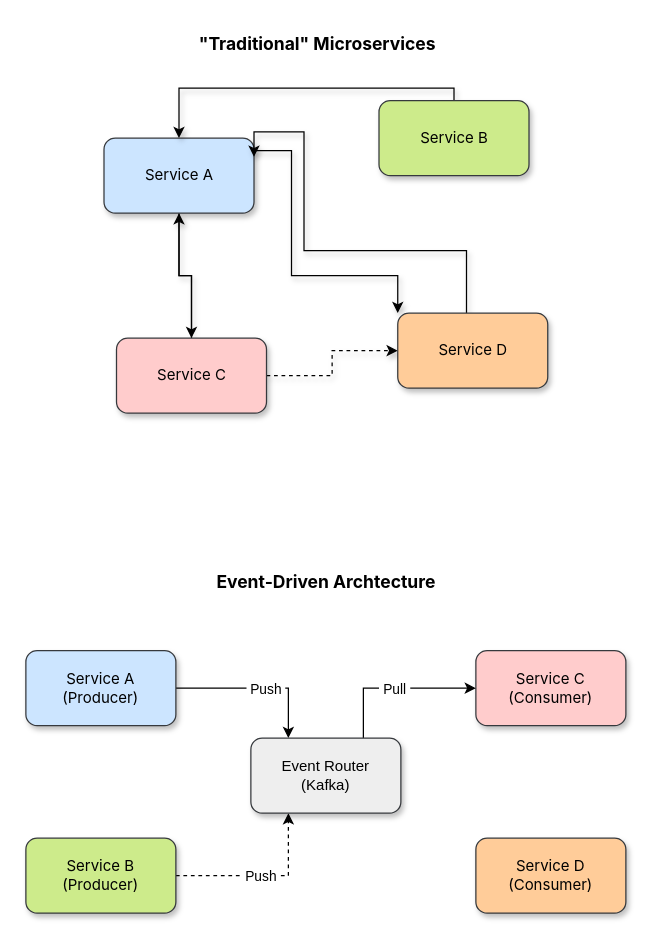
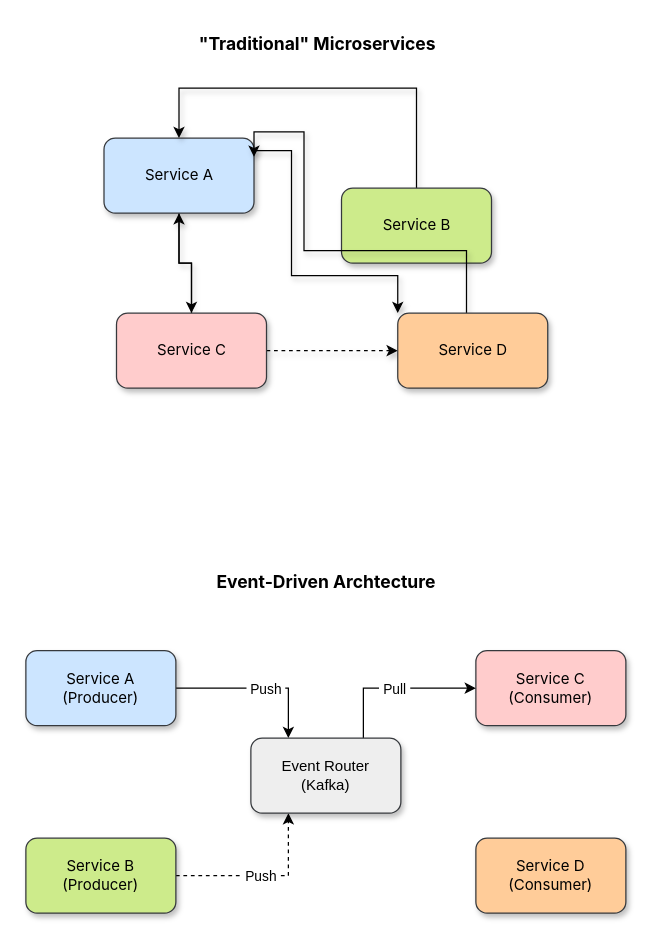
- <mxCell id="6" value="Service B" style="rounded=1;whiteSpace=wrap;html=1;fillColor=#cdeb8b;strokeColor=#36393d;shadow=1;fontFamily=Inter;" vertex="1" parent="1"><mxGeometry x="302.5" y="80" width="120" height="60" as="geometry" /></mxCell>
+ <mxCell id="6" value="Service B" style="rounded=1;whiteSpace=wrap;html=1;fillColor=#cdeb8b;strokeColor=#36393d;shadow=1;fontFamily=Inter;" vertex="1" parent="1"><mxGeometry x="272.5" y="150" width="120" height="60" as="geometry" /></mxCell>
- <mxCell id="9" value="Service C" style="rounded=1;whiteSpace=wrap;html=1;fillColor=#ffcccc;strokeColor=#36393d;shadow=1;fontFamily=Inter;" vertex="1" parent="1"><mxGeometry x="92.5" y="270" width="120" height="60" as="geometry" /></mxCell>
+ <mxCell id="9" value="Service C" style="rounded=1;whiteSpace=wrap;html=1;fillColor=#ffcccc;strokeColor=#36393d;shadow=1;fontFamily=Inter;" vertex="1" parent="1"><mxGeometry x="92.5" y="250" width="120" height="60" as="geometry" /></mxCell>
